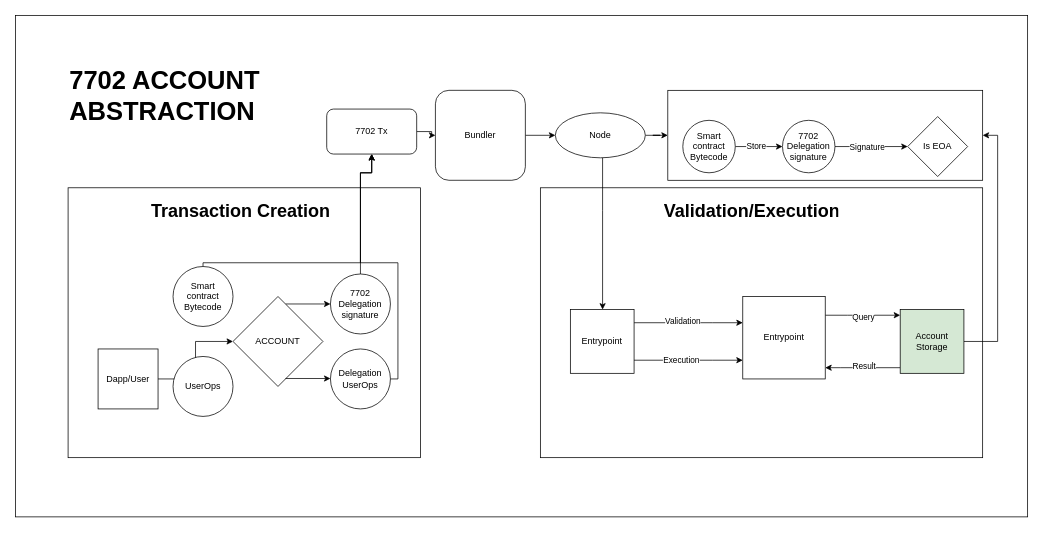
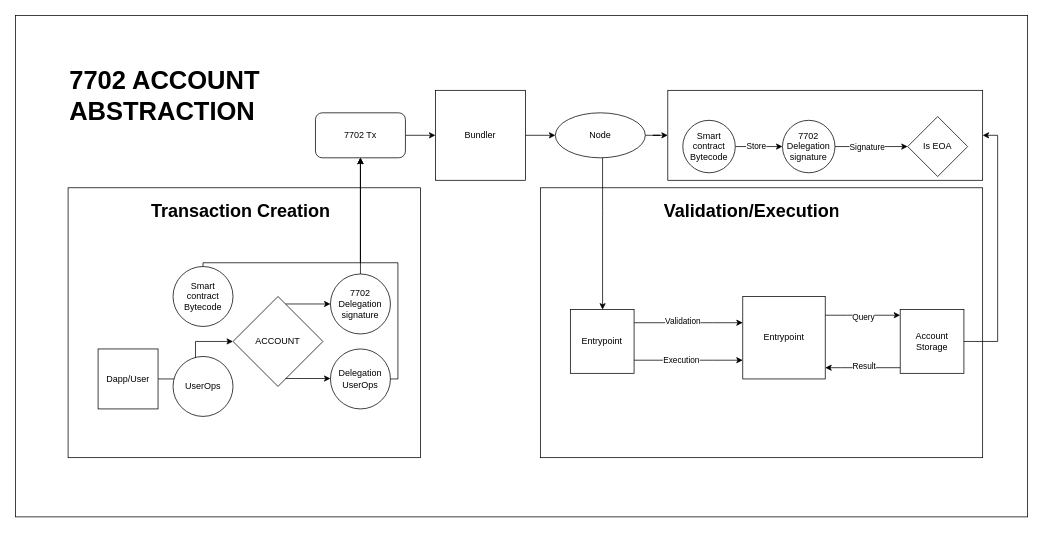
- <mxCell id="18" value="7702 Tx" style="rounded=1;whiteSpace=wrap;html=1;" vertex="1" parent="1"><mxGeometry x="435" y="145" width="120" height="60" as="geometry" /></mxCell>
+ <mxCell id="18" value="7702 Tx" style="rounded=1;whiteSpace=wrap;html=1;" vertex="1" parent="1"><mxGeometry x="420" y="150" width="120" height="60" as="geometry" /></mxCell>
- <mxCell id="20" value="Bundler" style="whiteSpace=wrap;html=1;aspect=fixed;rounded=1;" vertex="1" parent="1"><mxGeometry x="580" y="120" width="120" height="120" as="geometry" /></mxCell>
+ <mxCell id="20" value="Bundler" style="whiteSpace=wrap;html=1;aspect=fixed;" vertex="1" parent="1"><mxGeometry x="580" y="120" width="120" height="120" as="geometry" /></mxCell>
- <mxCell id="41" value="Account&lt;br&gt;Storage" style="whiteSpace=wrap;html=1;aspect=fixed;fillColor=#d5e8d4;" vertex="1" parent="1"><mxGeometry x="1200" y="412.5" width="85" height="85" as="geometry" /></mxCell>
+ <mxCell id="41" value="Account&lt;br&gt;Storage" style="whiteSpace=wrap;html=1;aspect=fixed;" vertex="1" parent="1"><mxGeometry x="1200" y="412.5" width="85" height="85" as="geometry" /></mxCell>
